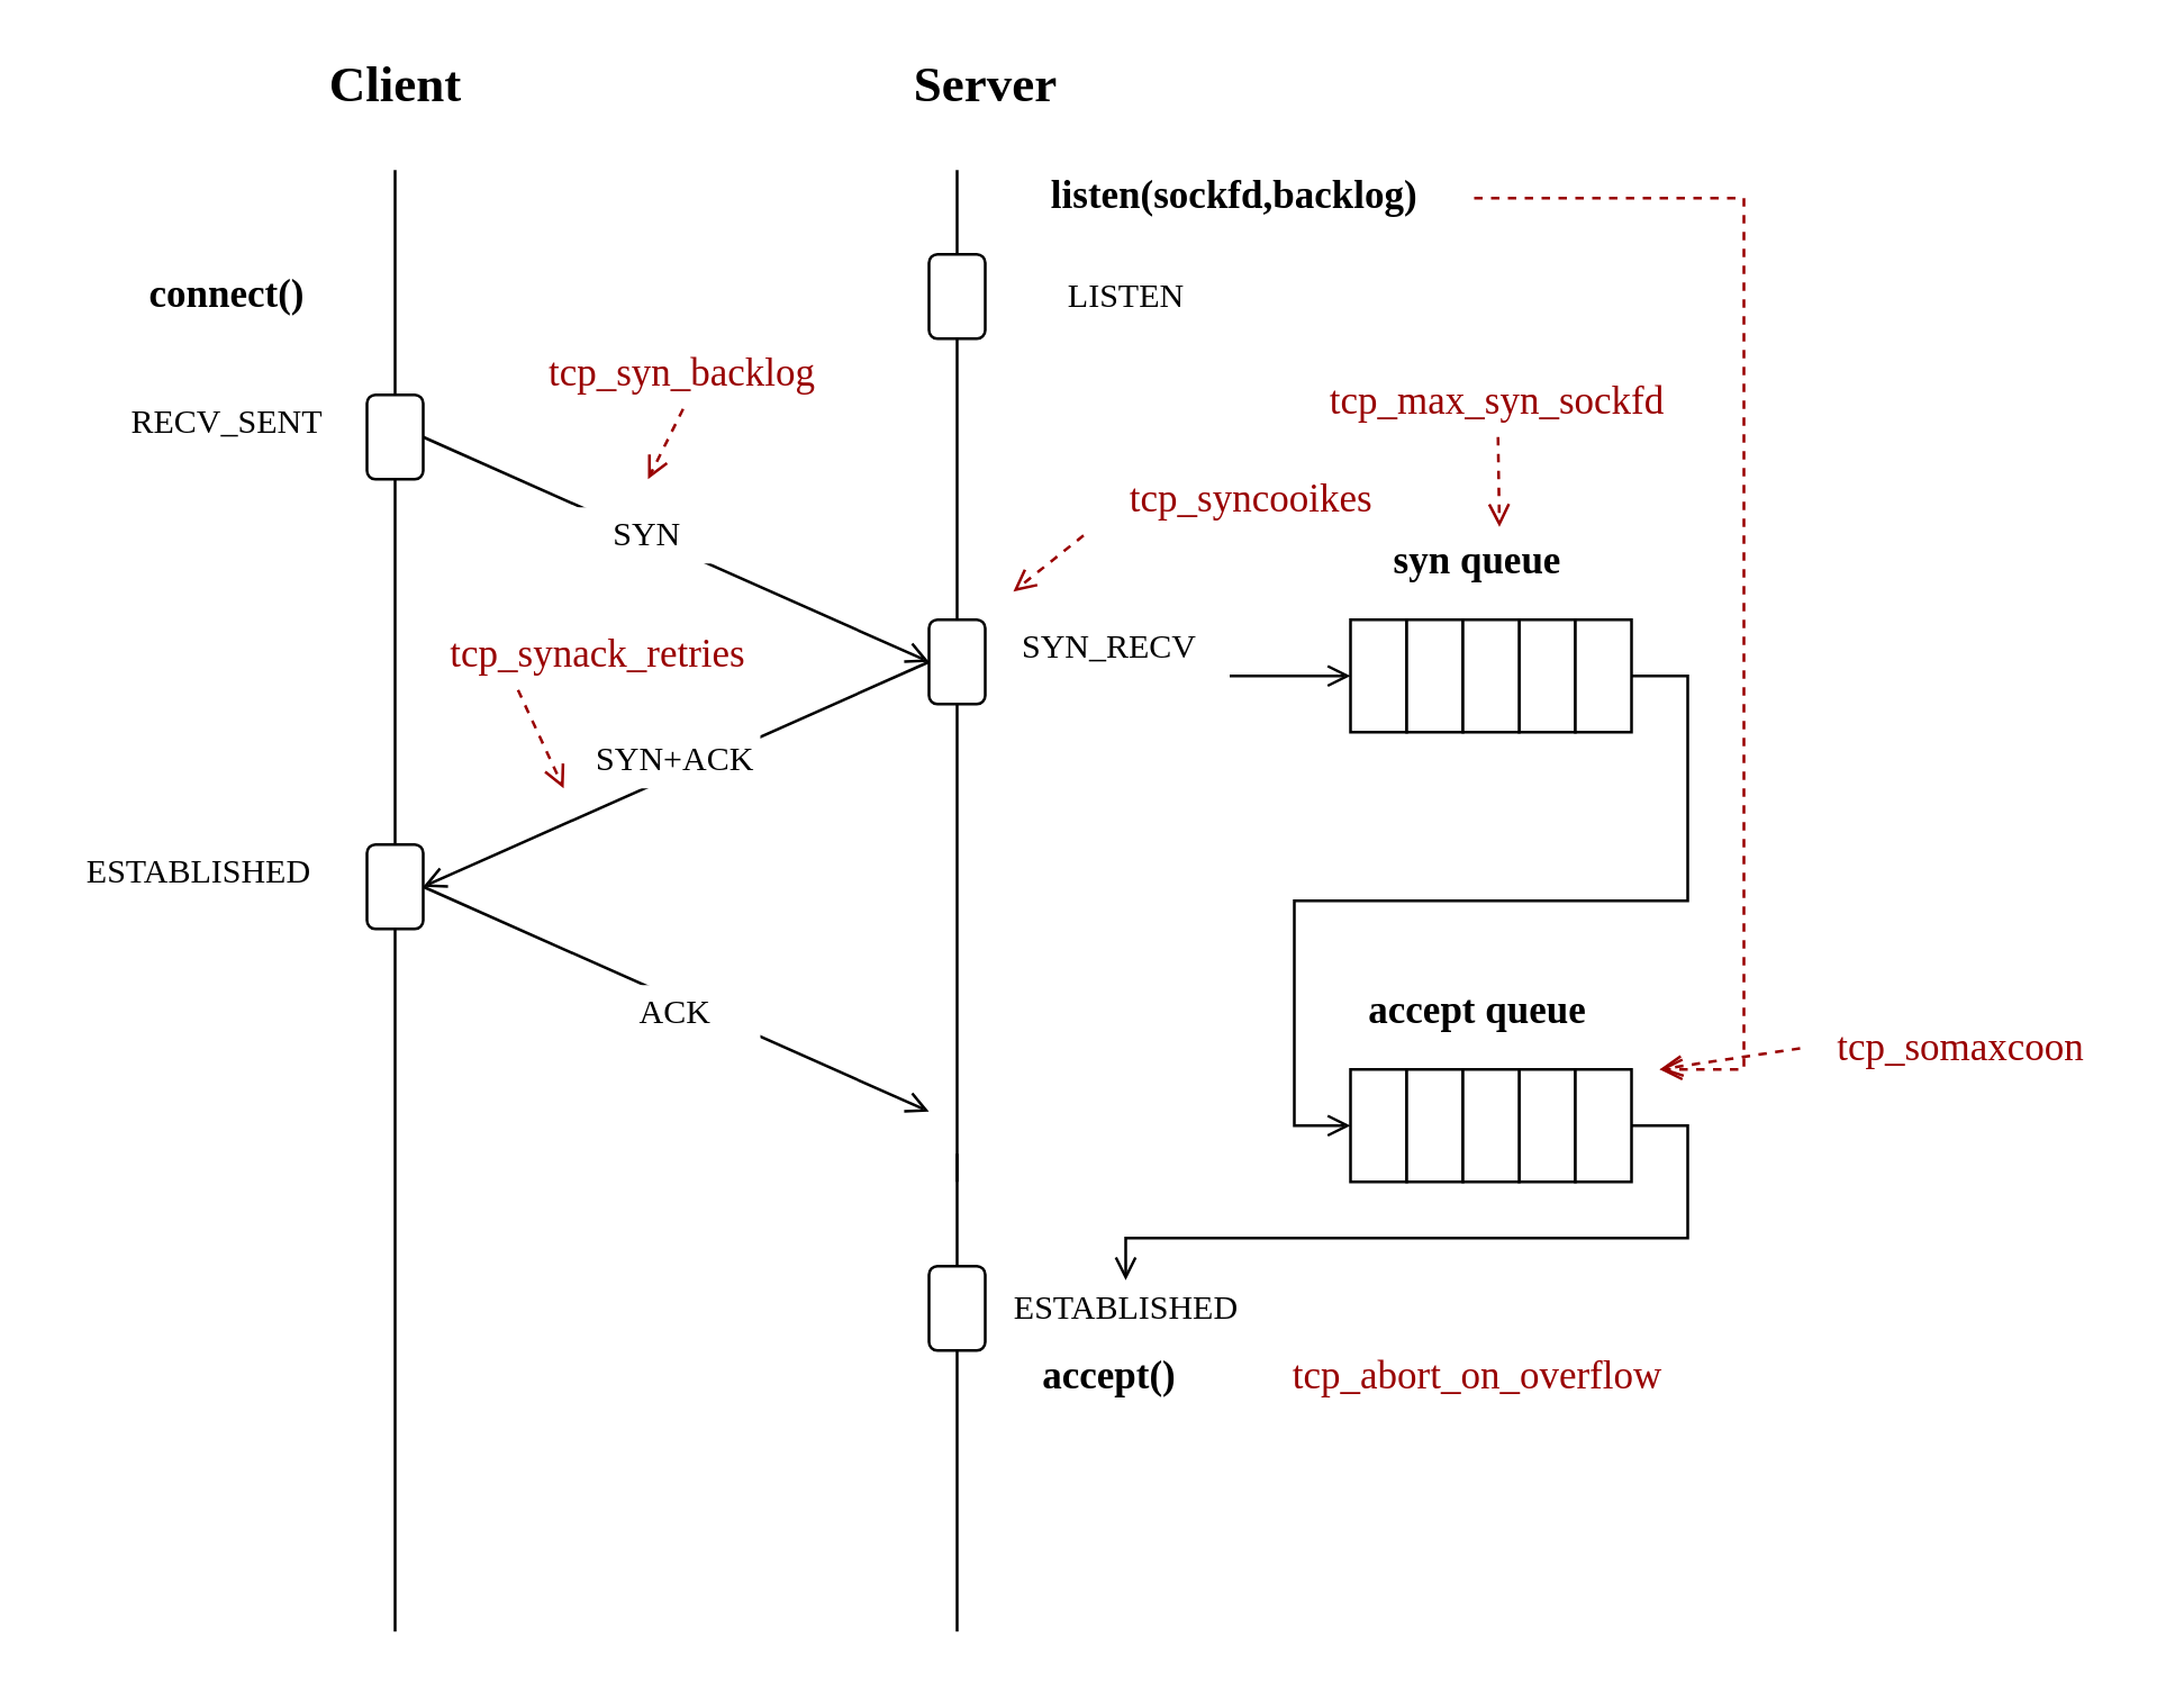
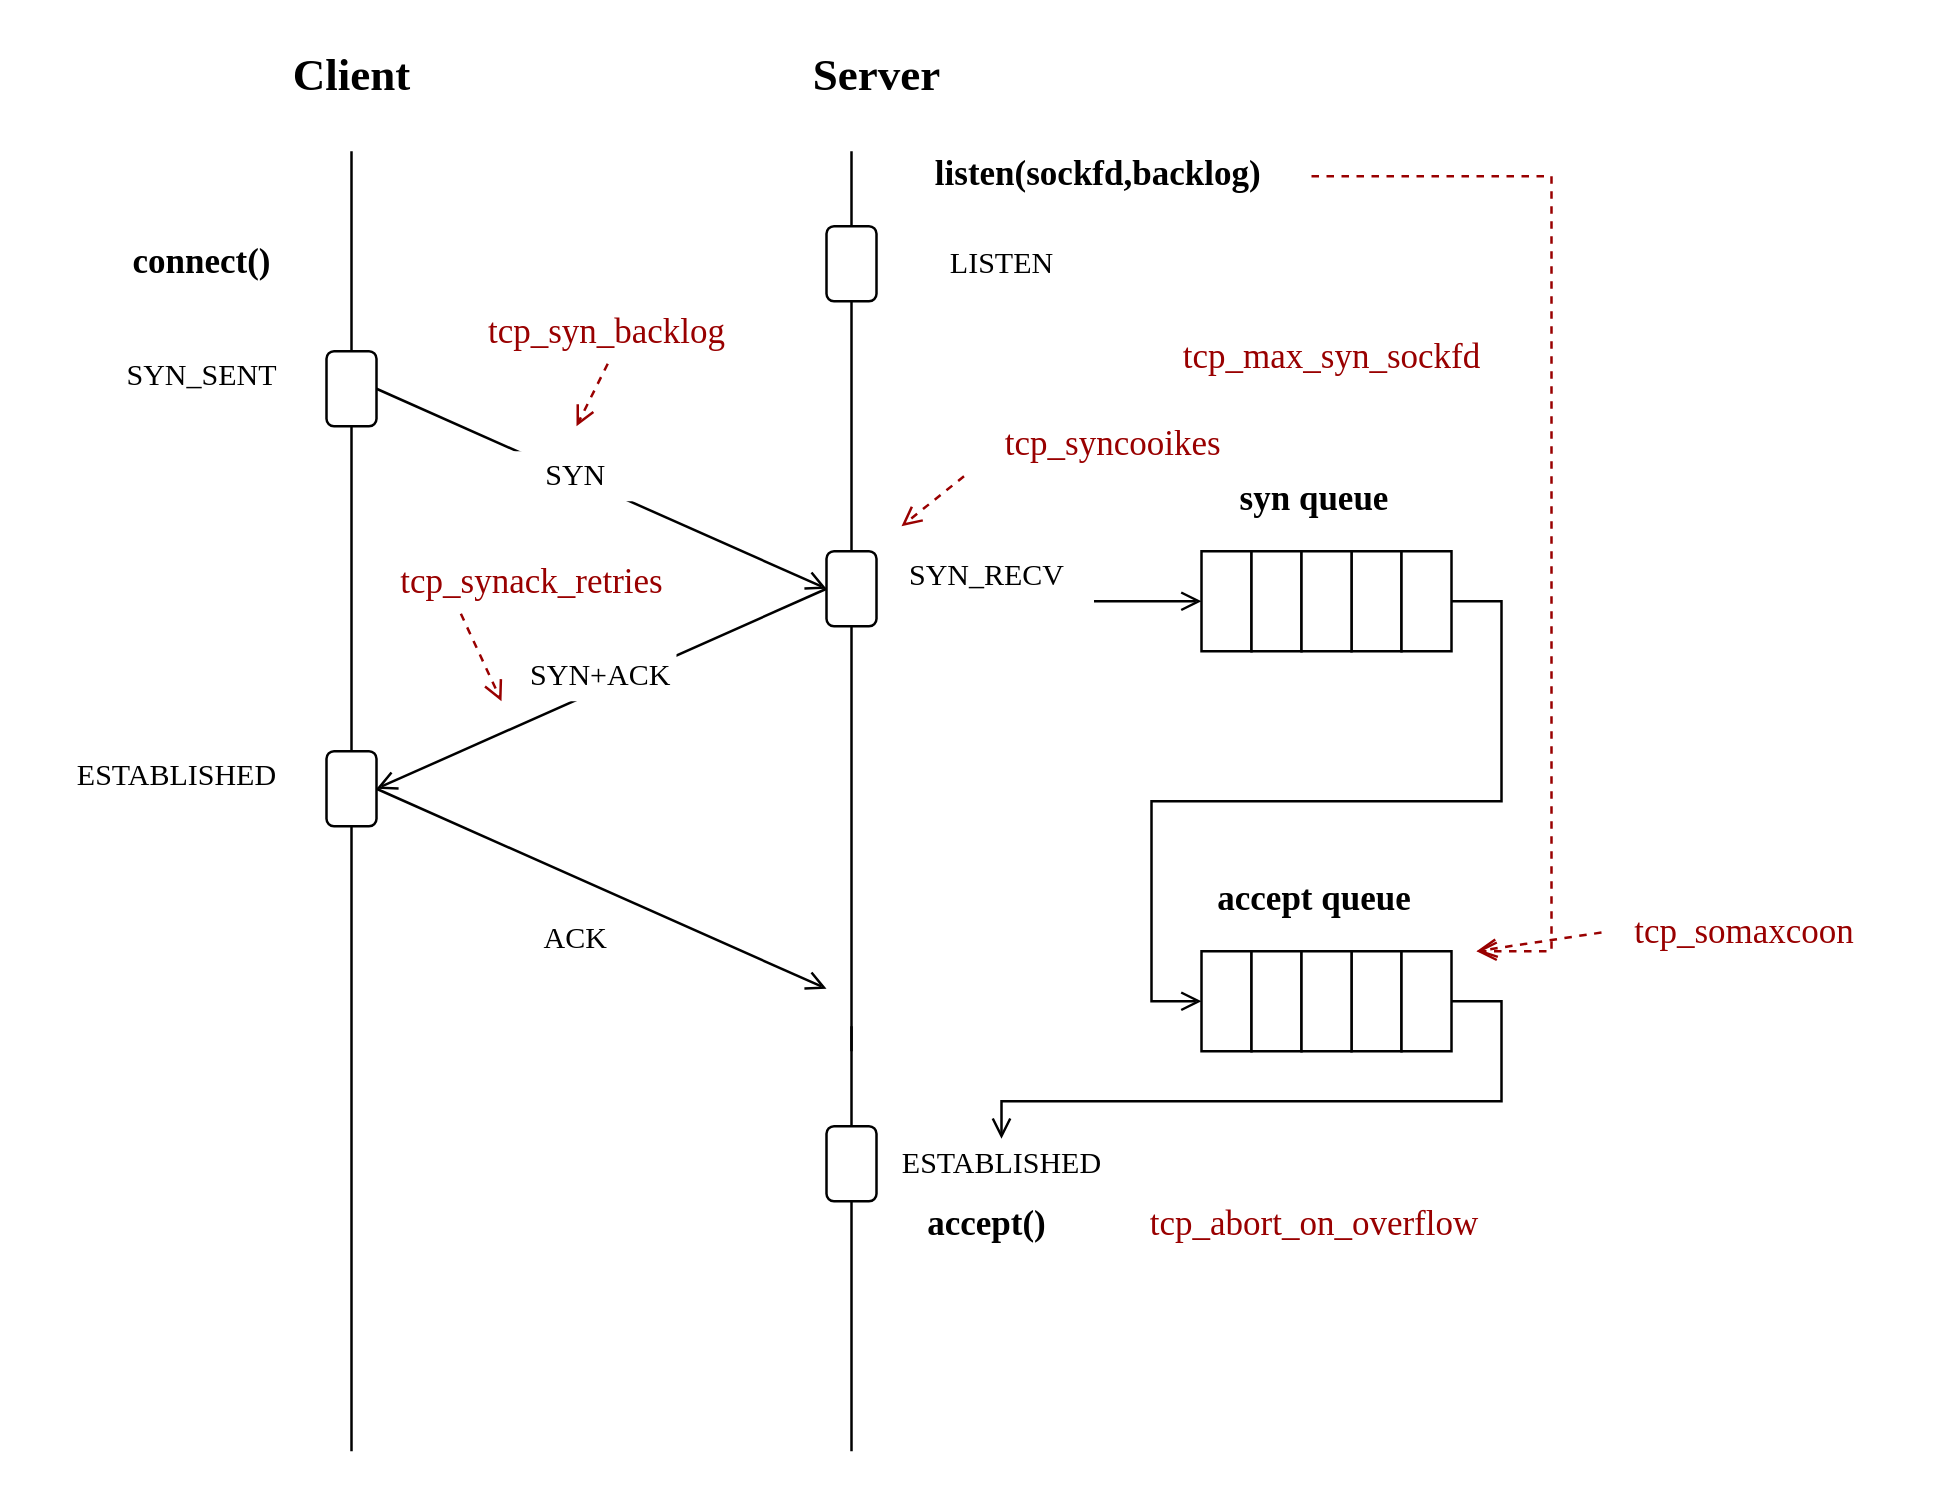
- <mxCell id="23" value="&lt;font face=&quot;Comic Sans MS&quot;&gt;RECV_SENT&lt;/font&gt;" style="text;html=1;resizable=0;autosize=1;align=center;verticalAlign=middle;points=[];fillColor=none;strokeColor=none;rounded=0;" parent="1" vertex="1"><mxGeometry x="40" y="140" width="80" height="20" as="geometry" /></mxCell>
+ <mxCell id="23" value="&lt;font face=&quot;Comic Sans MS&quot;&gt;SYN_SENT&lt;/font&gt;" style="text;html=1;resizable=0;autosize=1;align=center;verticalAlign=middle;points=[];fillColor=none;strokeColor=none;rounded=0;" parent="1" vertex="1"><mxGeometry x="40" y="140" width="80" height="20" as="geometry" /></mxCell>
- <mxCell id="48" style="edgeStyle=none;rounded=1;orthogonalLoop=1;jettySize=auto;html=1;exitX=0.5;exitY=1;exitDx=0;exitDy=0;entryX=0.6;entryY=-0.15;entryDx=0;entryDy=0;entryPerimeter=0;dashed=1;endArrow=open;endFill=0;strokeColor=#990000;strokeWidth=1;" edge="1" parent="1" source="49" target="30"><mxGeometry relative="1" as="geometry" /></mxCell>
- <mxCell id="37" value="&lt;font face=&quot;Comic Sans MS&quot;&gt;ACK&lt;/font&gt;" style="rounded=0;whiteSpace=wrap;html=1;strokeWidth=1;strokeColor=none;" parent="1" vertex="1"><mxGeometry x="210" y="350" width="60" height="20" as="geometry" /></mxCell>
+ <mxCell id="37" value="&lt;font face=&quot;Comic Sans MS&quot;&gt;ACK&lt;/font&gt;" style="rounded=0;whiteSpace=wrap;html=1;strokeWidth=1;strokeColor=none;" parent="1" vertex="1"><mxGeometry x="200" y="365" width="60" height="20" as="geometry" /></mxCell>
